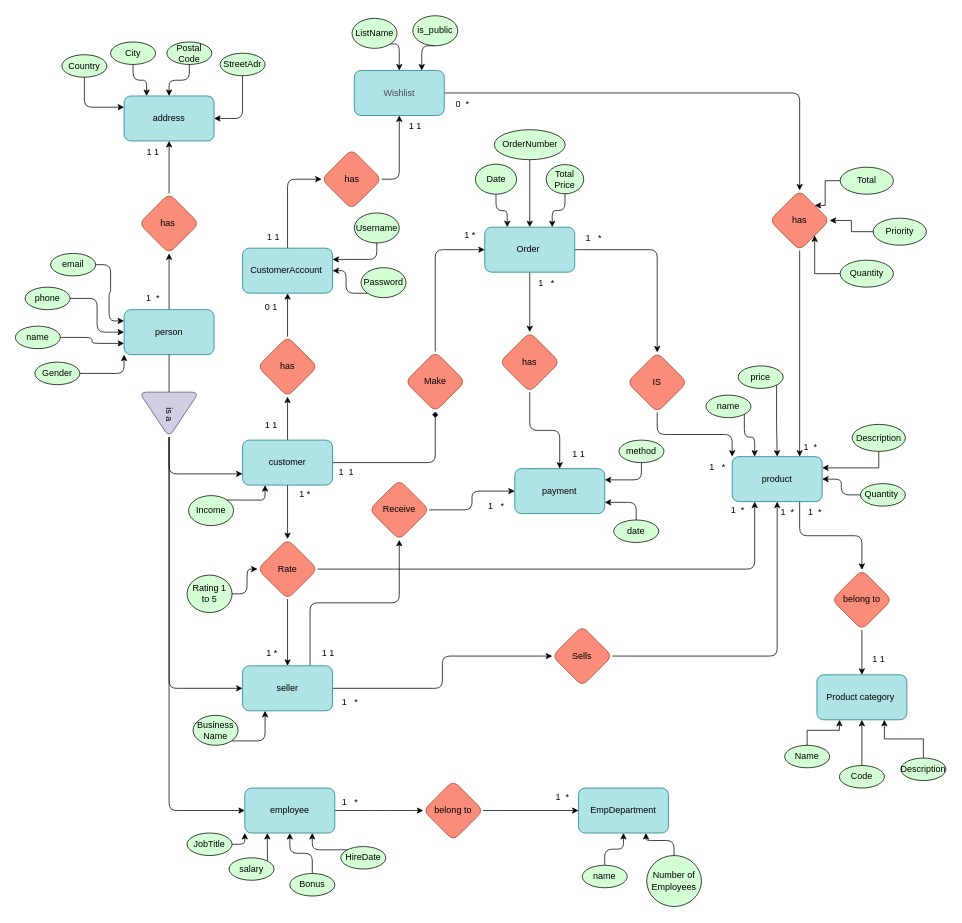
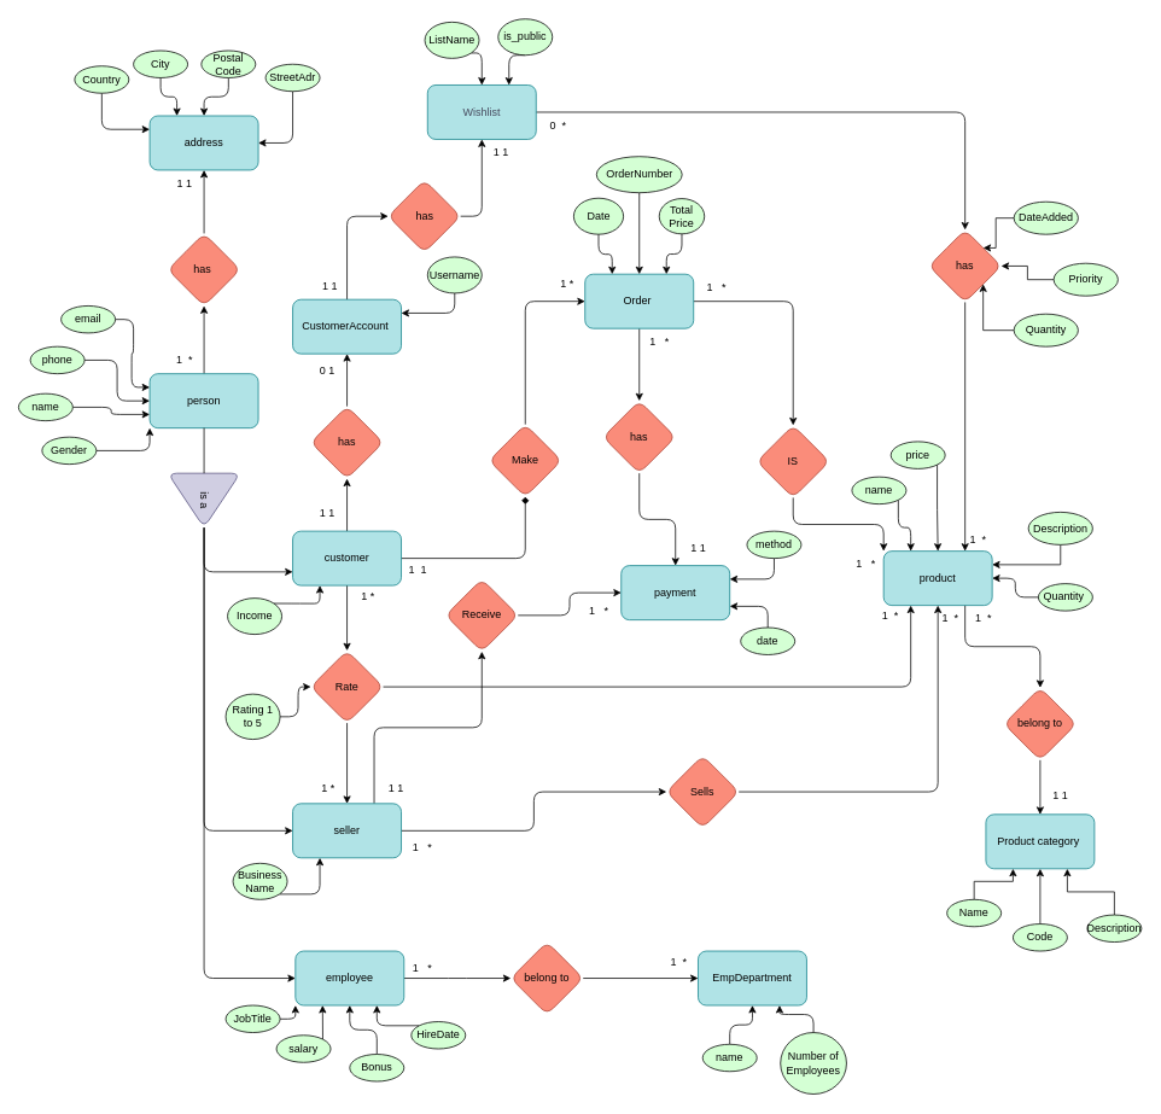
- <mxCell id="49" value="Total" style="ellipse;whiteSpace=wrap;html=1;labelBackgroundColor=none;rounded=1;fillColor=#D4FFD4;" parent="1" vertex="1"><mxGeometry x="1120" y="222" width="71" height="36" as="geometry" /></mxCell>
+ <mxCell id="49" value="DateAdded" style="ellipse;whiteSpace=wrap;html=1;labelBackgroundColor=none;rounded=1;fillColor=#D4FFD4;" parent="1" vertex="1"><mxGeometry x="1120" y="222" width="71" height="36" as="geometry" /></mxCell>
- <mxCell id="95" value="Password" style="ellipse;whiteSpace=wrap;html=1;labelBackgroundColor=none;rounded=1;fillColor=#D4FFD4;" parent="1" vertex="1"><mxGeometry x="481" y="356" width="60" height="40" as="geometry" /></mxCell>
- <mxCell id="94" style="edgeStyle=orthogonalEdgeStyle;rounded=1;orthogonalLoop=1;jettySize=auto;html=1;exitX=0;exitY=1;exitDx=0;exitDy=0;strokeColor=#000000;fontColor=#46495D;fillColor=#B2C9AB;" parent="1" source="95" target="91" edge="1"><mxGeometry relative="1" as="geometry" /></mxCell>
